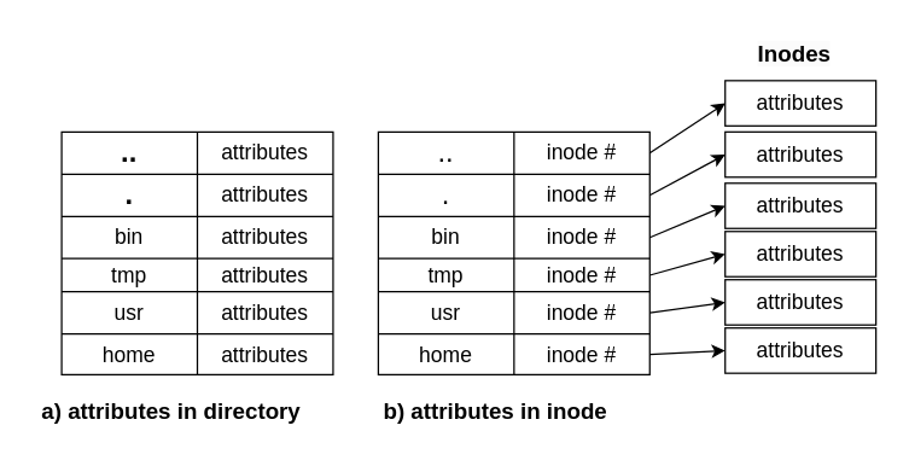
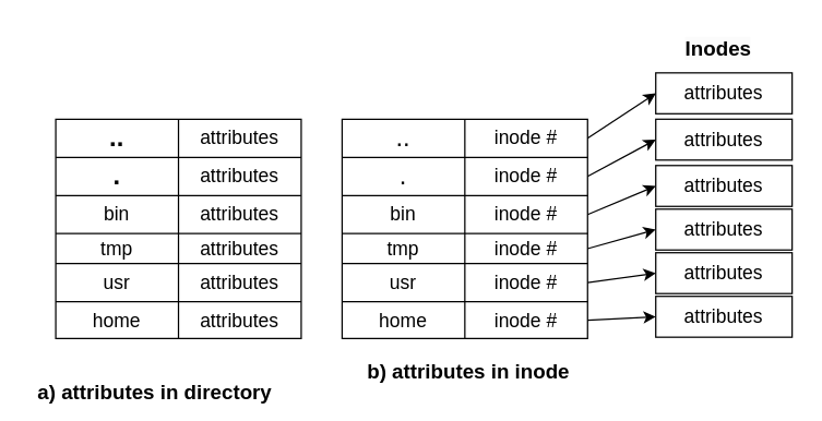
- <mxCell id="48" value="a) attributes in directory&amp;nbsp;" style="text;strokeColor=none;align=center;fillColor=none;html=1;verticalAlign=middle;whiteSpace=wrap;rounded=0;fontSize=15;fontStyle=1" vertex="1" parent="1"><mxGeometry x="20" y="257" width="190" height="30" as="geometry" /></mxCell>
+ <mxCell id="48" value="a) attributes in directory&amp;nbsp;" style="text;strokeColor=none;align=center;fillColor=none;html=1;verticalAlign=middle;whiteSpace=wrap;rounded=0;fontSize=15;fontStyle=1" vertex="1" parent="1"><mxGeometry x="20" y="272" width="190" height="30" as="geometry" /></mxCell>
- <mxCell id="49" value="b) attributes in inode&amp;nbsp;" style="text;strokeColor=none;align=center;fillColor=none;html=1;verticalAlign=middle;whiteSpace=wrap;rounded=0;fontSize=15;fontStyle=1" vertex="1" parent="1"><mxGeometry x="235" y="257" width="190" height="30" as="geometry" /></mxCell>
+ <mxCell id="49" value="b) attributes in inode&amp;nbsp;" style="text;strokeColor=none;align=center;fillColor=none;html=1;verticalAlign=middle;whiteSpace=wrap;rounded=0;fontSize=15;fontStyle=1" vertex="1" parent="1"><mxGeometry x="250" y="257" width="190" height="30" as="geometry" /></mxCell>
